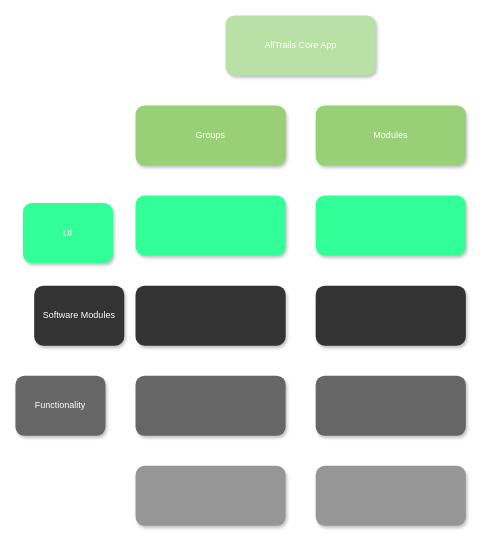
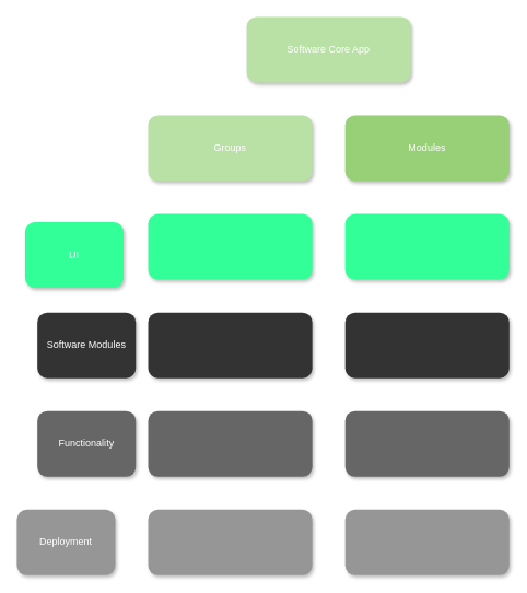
- <mxCell id="5" value="AllTrails Core App" style="whiteSpace=wrap;rounded=1;fillColor=#B9E0A5;strokeColor=none;shadow=1;fontColor=#FFFFFF;" vertex="1" parent="1"><mxGeometry x="300" width="200" height="80" as="geometry" y="20" /></mxCell>
+ <mxCell id="5" value="Software Core App" style="whiteSpace=wrap;rounded=1;fillColor=#B9E0A5;strokeColor=none;shadow=1;fontColor=#FFFFFF;" vertex="1" parent="1"><mxGeometry x="300" width="200" height="80" as="geometry" y="20" /></mxCell>
- <mxCell id="6" value="Groups" style="whiteSpace=wrap;rounded=1;fillColor=#97D077;strokeColor=none;shadow=1;fontColor=#FFFFFF;" vertex="1" parent="1"><mxGeometry x="180" y="140" width="200" height="80" as="geometry" /></mxCell>
+ <mxCell id="6" value="Groups" style="whiteSpace=wrap;rounded=1;fillColor=#b9e0a5;strokeColor=none;shadow=1;fontColor=#FFFFFF;" vertex="1" parent="1"><mxGeometry x="180" y="140" width="200" height="80" as="geometry" /></mxCell>
- <mxCell id="2" value="Functionality" style="whiteSpace=wrap;rounded=1;fillColor=#666666;strokeColor=none;shadow=1;fontColor=#FFFFFF;" parent="1" vertex="1"><mxGeometry x="20" y="500" width="120" height="80" as="geometry" /></mxCell>
+ <mxCell id="2" value="Functionality" style="whiteSpace=wrap;rounded=1;fillColor=#666666;strokeColor=none;shadow=1;fontColor=#FFFFFF;" parent="1" vertex="1"><mxGeometry x="45" y="500" width="120" height="80" as="geometry" /></mxCell>
+ <mxCell id="14" value="Deployment" style="whiteSpace=wrap;rounded=1;fillColor=#969696;strokeColor=none;shadow=1;fontColor=#FFFFFF;" vertex="1" parent="1"><mxGeometry x="20" y="620" width="120" height="80" as="geometry" /></mxCell>
